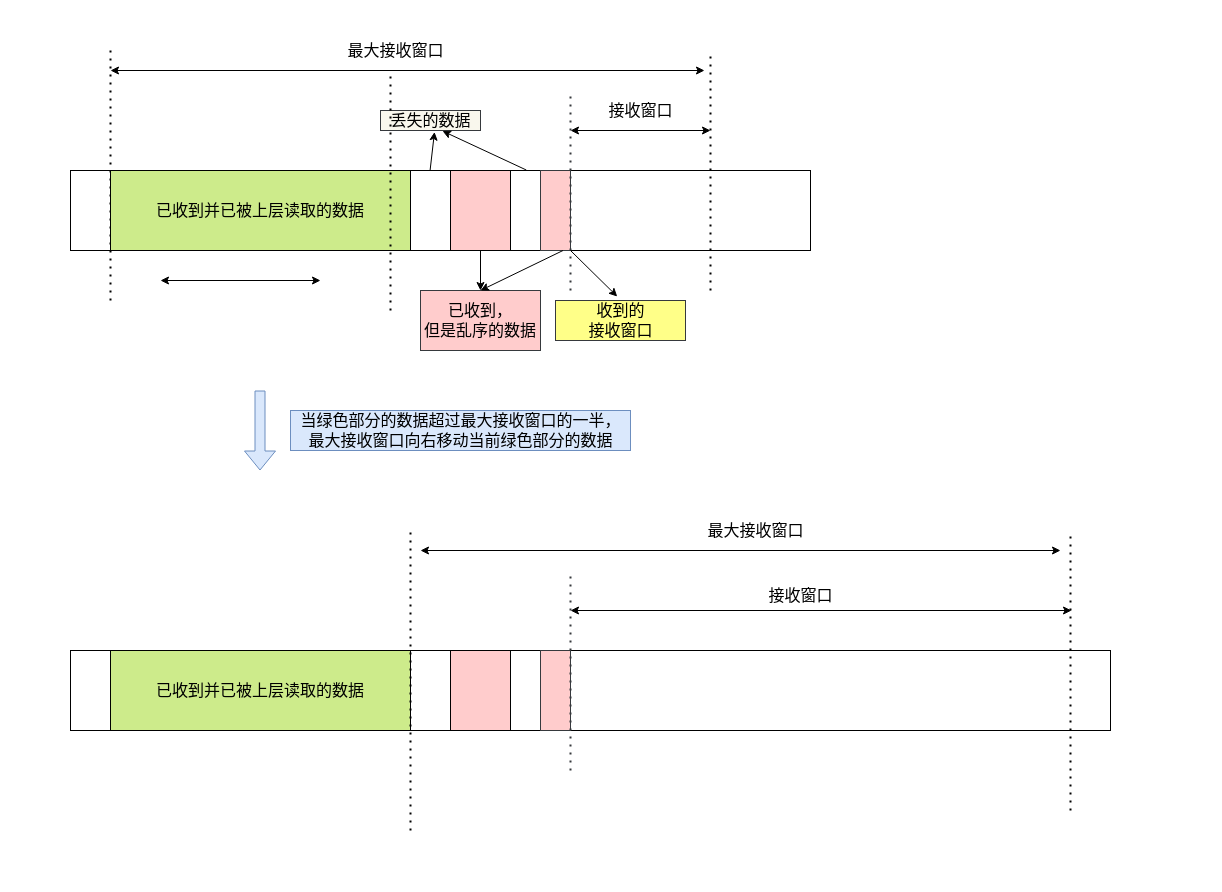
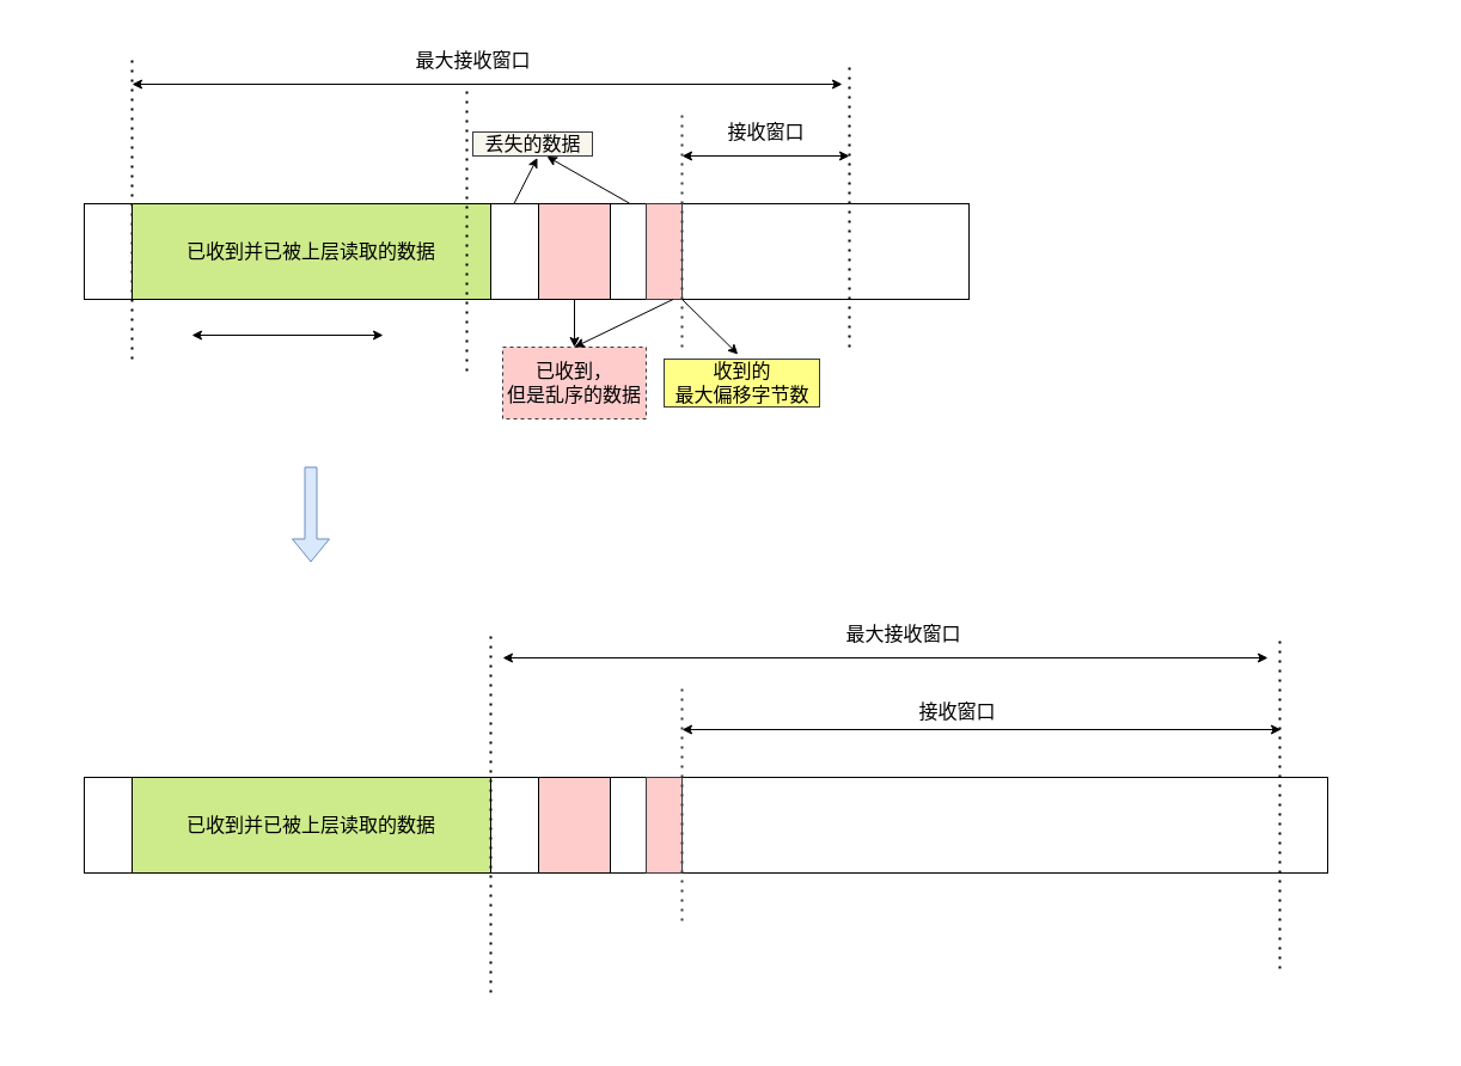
- <mxCell id="13" value="丢失的数据" style="text;html=1;align=center;verticalAlign=middle;resizable=0;points=[];autosize=1;strokeColor=#36393d;fillColor=#f9f7ed;fontSize=16;" vertex="1" parent="1"><mxGeometry x="380" y="110" width="100" height="20" as="geometry" /></mxCell>
+ <mxCell id="13" value="丢失的数据" style="text;html=1;align=center;verticalAlign=middle;resizable=0;points=[];autosize=1;strokeColor=#36393d;fillColor=#f9f7ed;fontSize=16;" vertex="1" parent="1"><mxGeometry x="395" y="110" width="100" height="20" as="geometry" /></mxCell>
- <mxCell id="14" value="已收到，&lt;br&gt;但是乱序的数据" style="rounded=0;whiteSpace=wrap;html=1;fontSize=16;strokeColor=#36393d;fillColor=#ffcccc;" vertex="1" parent="1"><mxGeometry x="420" y="290" width="120" height="60" as="geometry" /></mxCell>
+ <mxCell id="14" value="已收到，&lt;br&gt;但是乱序的数据" style="rounded=0;whiteSpace=wrap;html=1;fontSize=16;strokeColor=#36393d;fillColor=#ffcccc;dashed=1;" vertex="1" parent="1"><mxGeometry x="420" y="290" width="120" height="60" as="geometry" /></mxCell>
- <mxCell id="22" value="收到的&lt;br&gt;接收窗口" style="text;html=1;align=center;verticalAlign=middle;resizable=0;points=[];autosize=1;strokeColor=#36393d;fillColor=#ffff88;fontSize=16;" vertex="1" parent="1"><mxGeometry x="555" y="300" width="130" height="40" as="geometry" /></mxCell>
+ <mxCell id="22" value="收到的&lt;br&gt;最大偏移字节数" style="text;html=1;align=center;verticalAlign=middle;resizable=0;points=[];autosize=1;strokeColor=#36393d;fillColor=#ffff88;fontSize=16;" vertex="1" parent="1"><mxGeometry x="555" y="300" width="130" height="40" as="geometry" /></mxCell>
- <mxCell id="26" value="当绿色部分的数据超过最大接收窗口的一半，&lt;br style=&quot;font-size: 16px;&quot;&gt;&lt;span style=&quot;font-size: 16px;&quot;&gt;最大接收窗口向右移动当前绿色部分的数据&lt;/span&gt;" style="text;html=1;align=center;verticalAlign=middle;resizable=0;points=[];autosize=1;strokeColor=#6c8ebf;fillColor=#dae8fc;fontSize=16;labelBackgroundColor=none;" vertex="1" parent="1"><mxGeometry x="290" y="410" width="340" height="40" as="geometry" /></mxCell>
